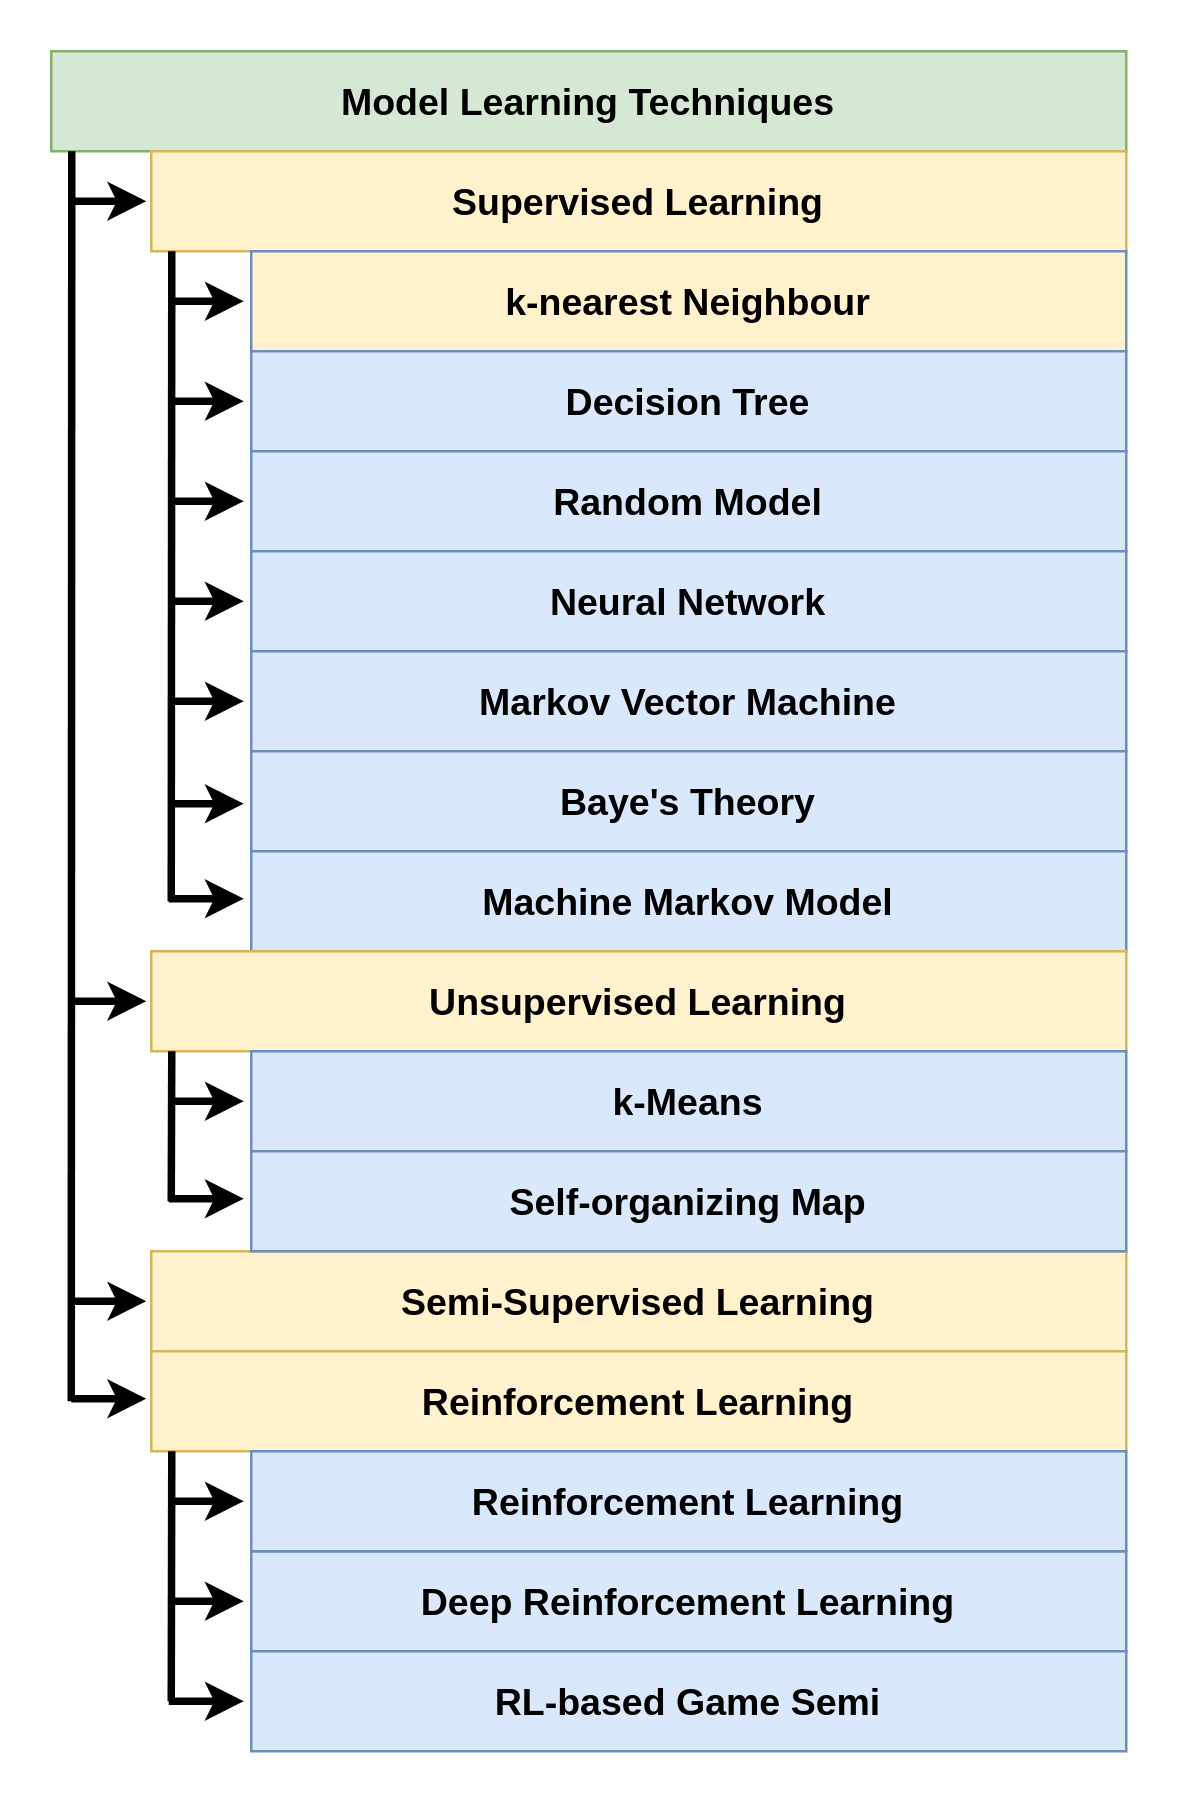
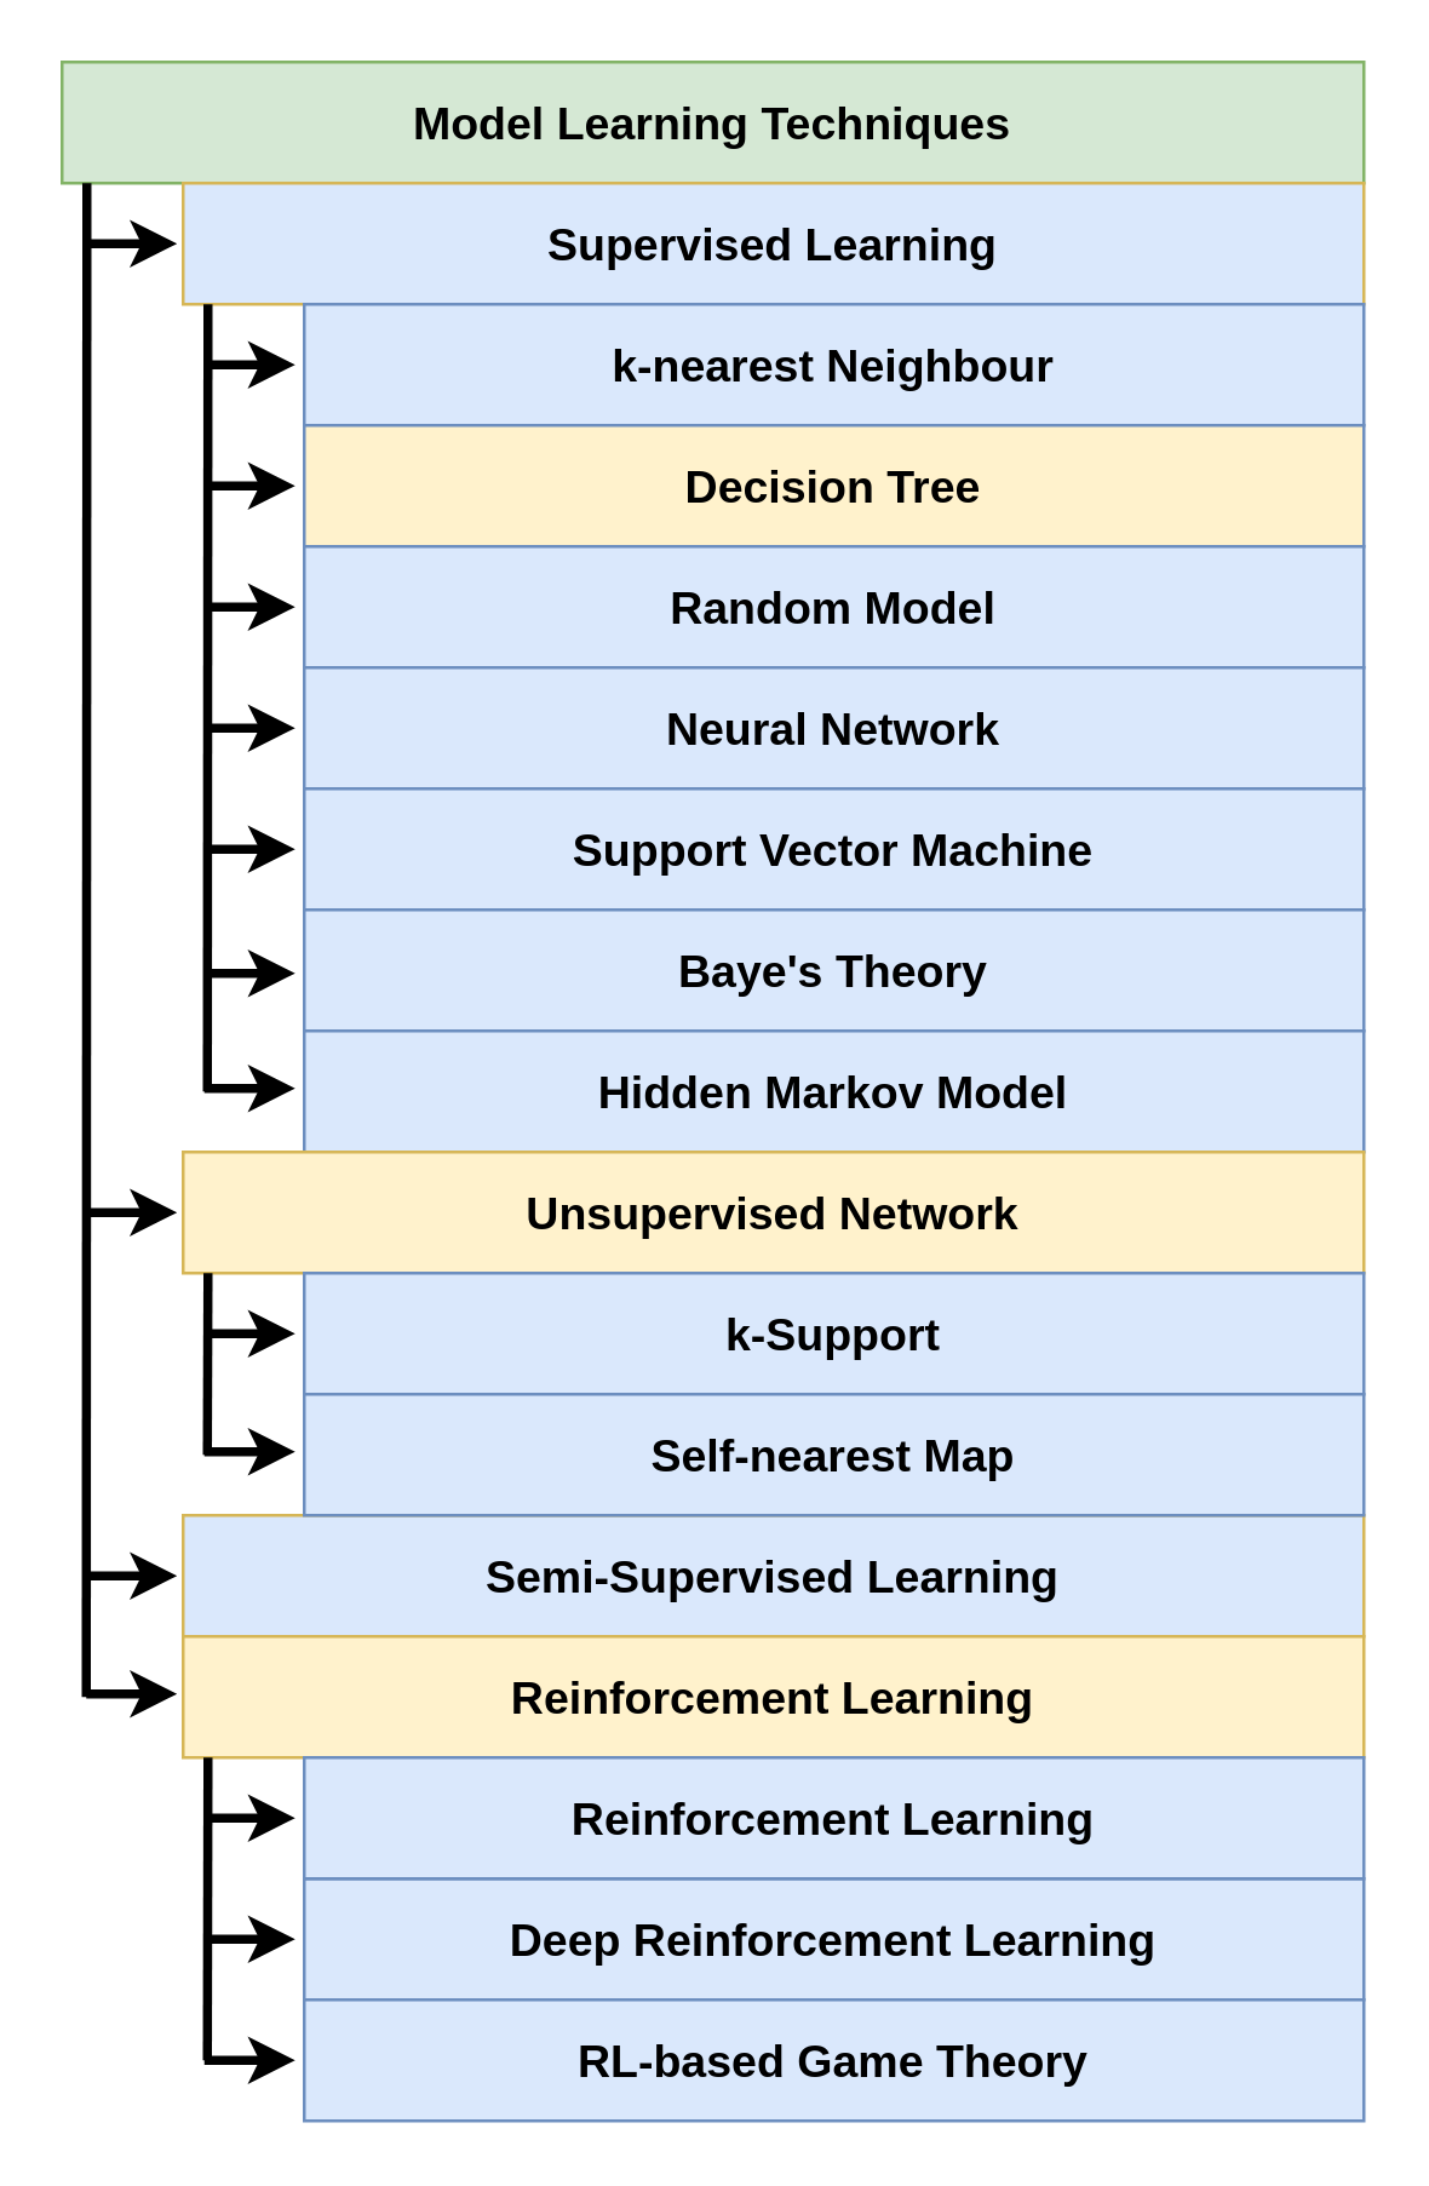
- <mxCell id="3" value="Supervised Learning" style="rounded=0;whiteSpace=wrap;html=1;fontStyle=1;fontSize=15;fillColor=#fff2cc;strokeColor=#d6b656;" vertex="1" parent="1"><mxGeometry x="60" y="60" width="390" height="40" as="geometry" /></mxCell>
+ <mxCell id="3" value="Supervised Learning" style="rounded=0;whiteSpace=wrap;html=1;fontStyle=1;fontSize=15;fillColor=#dae8fc;strokeColor=#d6b656;" vertex="1" parent="1"><mxGeometry x="60" y="60" width="390" height="40" as="geometry" /></mxCell>
- <mxCell id="4" value="k-nearest Neighbour" style="rounded=0;whiteSpace=wrap;html=1;fontStyle=1;fontSize=15;fillColor=#fff2cc;strokeColor=#6c8ebf;" vertex="1" parent="1"><mxGeometry x="100" y="100" width="350" height="40" as="geometry" /></mxCell>
+ <mxCell id="4" value="k-nearest Neighbour" style="rounded=0;whiteSpace=wrap;html=1;fontStyle=1;fontSize=15;fillColor=#dae8fc;strokeColor=#6c8ebf;" vertex="1" parent="1"><mxGeometry x="100" y="100" width="350" height="40" as="geometry" /></mxCell>
- <mxCell id="5" value="Decision Tree" style="rounded=0;whiteSpace=wrap;html=1;fontStyle=1;fontSize=15;fillColor=#dae8fc;strokeColor=#6c8ebf;" vertex="1" parent="1"><mxGeometry x="100" y="140" width="350" height="40" as="geometry" /></mxCell>
+ <mxCell id="5" value="Decision Tree" style="rounded=0;whiteSpace=wrap;html=1;fontStyle=1;fontSize=15;fillColor=#fff2cc;strokeColor=#6c8ebf;" vertex="1" parent="1"><mxGeometry x="100" y="140" width="350" height="40" as="geometry" /></mxCell>
- <mxCell id="8" value="Markov Vector Machine" style="rounded=0;whiteSpace=wrap;html=1;fontStyle=1;fontSize=15;fillColor=#dae8fc;strokeColor=#6c8ebf;" vertex="1" parent="1"><mxGeometry x="100" y="260" width="350" height="40" as="geometry" /></mxCell>
+ <mxCell id="8" value="Support Vector Machine" style="rounded=0;whiteSpace=wrap;html=1;fontStyle=1;fontSize=15;fillColor=#dae8fc;strokeColor=#6c8ebf;" vertex="1" parent="1"><mxGeometry x="100" y="260" width="350" height="40" as="geometry" /></mxCell>
- <mxCell id="10" value="Machine Markov Model" style="rounded=0;whiteSpace=wrap;html=1;fontStyle=1;fontSize=15;fillColor=#dae8fc;strokeColor=#6c8ebf;" vertex="1" parent="1"><mxGeometry x="100" y="340" width="350" height="40" as="geometry" /></mxCell>
+ <mxCell id="10" value="Hidden Markov Model" style="rounded=0;whiteSpace=wrap;html=1;fontStyle=1;fontSize=15;fillColor=#dae8fc;strokeColor=#6c8ebf;" vertex="1" parent="1"><mxGeometry x="100" y="340" width="350" height="40" as="geometry" /></mxCell>
- <mxCell id="11" value="Unsupervised Learning" style="rounded=0;whiteSpace=wrap;html=1;fontStyle=1;fontSize=15;fillColor=#fff2cc;strokeColor=#d6b656;" vertex="1" parent="1"><mxGeometry x="60" y="380" width="390" height="40" as="geometry" /></mxCell>
+ <mxCell id="11" value="Unsupervised Network" style="rounded=0;whiteSpace=wrap;html=1;fontStyle=1;fontSize=15;fillColor=#fff2cc;strokeColor=#d6b656;" vertex="1" parent="1"><mxGeometry x="60" y="380" width="390" height="40" as="geometry" /></mxCell>
- <mxCell id="12" value="k-Means" style="rounded=0;whiteSpace=wrap;html=1;fontStyle=1;fontSize=15;fillColor=#dae8fc;strokeColor=#6c8ebf;" vertex="1" parent="1"><mxGeometry x="100" y="420" width="350" height="40" as="geometry" /></mxCell>
+ <mxCell id="12" value="k-Support" style="rounded=0;whiteSpace=wrap;html=1;fontStyle=1;fontSize=15;fillColor=#dae8fc;strokeColor=#6c8ebf;" vertex="1" parent="1"><mxGeometry x="100" y="420" width="350" height="40" as="geometry" /></mxCell>
- <mxCell id="17" value="Self-organizing Map" style="rounded=0;whiteSpace=wrap;html=1;fontStyle=1;fontSize=15;fillColor=#dae8fc;strokeColor=#6c8ebf;" vertex="1" parent="1"><mxGeometry x="100" y="460" width="350" height="40" as="geometry" /></mxCell>
+ <mxCell id="17" value="Self-nearest Map" style="rounded=0;whiteSpace=wrap;html=1;fontStyle=1;fontSize=15;fillColor=#dae8fc;strokeColor=#6c8ebf;" vertex="1" parent="1"><mxGeometry x="100" y="460" width="350" height="40" as="geometry" /></mxCell>
- <mxCell id="14" value="Semi-Supervised Learning" style="rounded=0;whiteSpace=wrap;html=1;fontStyle=1;fontSize=15;fillColor=#fff2cc;strokeColor=#d6b656;" vertex="1" parent="1"><mxGeometry x="60" y="500" width="390" height="40" as="geometry" /></mxCell>
+ <mxCell id="14" value="Semi-Supervised Learning" style="rounded=0;whiteSpace=wrap;html=1;fontStyle=1;fontSize=15;fillColor=#dae8fc;strokeColor=#d6b656;" vertex="1" parent="1"><mxGeometry x="60" y="500" width="390" height="40" as="geometry" /></mxCell>
- <mxCell id="18" value="RL-based Game Semi" style="rounded=0;whiteSpace=wrap;html=1;fontStyle=1;fontSize=15;fillColor=#dae8fc;strokeColor=#6c8ebf;" vertex="1" parent="1"><mxGeometry x="100" y="660" width="350" height="40" as="geometry" /></mxCell>
+ <mxCell id="18" value="RL-based Game Theory" style="rounded=0;whiteSpace=wrap;html=1;fontStyle=1;fontSize=15;fillColor=#dae8fc;strokeColor=#6c8ebf;" vertex="1" parent="1"><mxGeometry x="100" y="660" width="350" height="40" as="geometry" /></mxCell>
